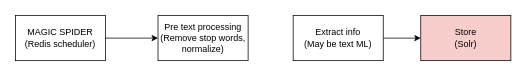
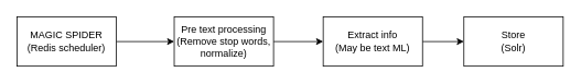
+ <mxCell id="4" style="edgeStyle=orthogonalEdgeStyle;rounded=0;orthogonalLoop=1;jettySize=auto;html=1;entryX=0;entryY=0.5;entryDx=0;entryDy=0;" edge="1" parent="1" source="5" target="7"><mxGeometry relative="1" as="geometry"><mxPoint x="380" y="50" as="targetPoint" /></mxGeometry></mxCell>
- <mxCell id="8" value="Store&lt;br&gt;(Solr)" style="rounded=0;whiteSpace=wrap;html=1;fillColor=#f8cecc;" vertex="1" parent="1"><mxGeometry x="560" y="20" width="120" height="60" as="geometry" /></mxCell>
+ <mxCell id="8" value="Store&lt;br&gt;(Solr)" style="rounded=0;whiteSpace=wrap;html=1;" vertex="1" parent="1"><mxGeometry x="560" y="20" width="120" height="60" as="geometry" /></mxCell>
